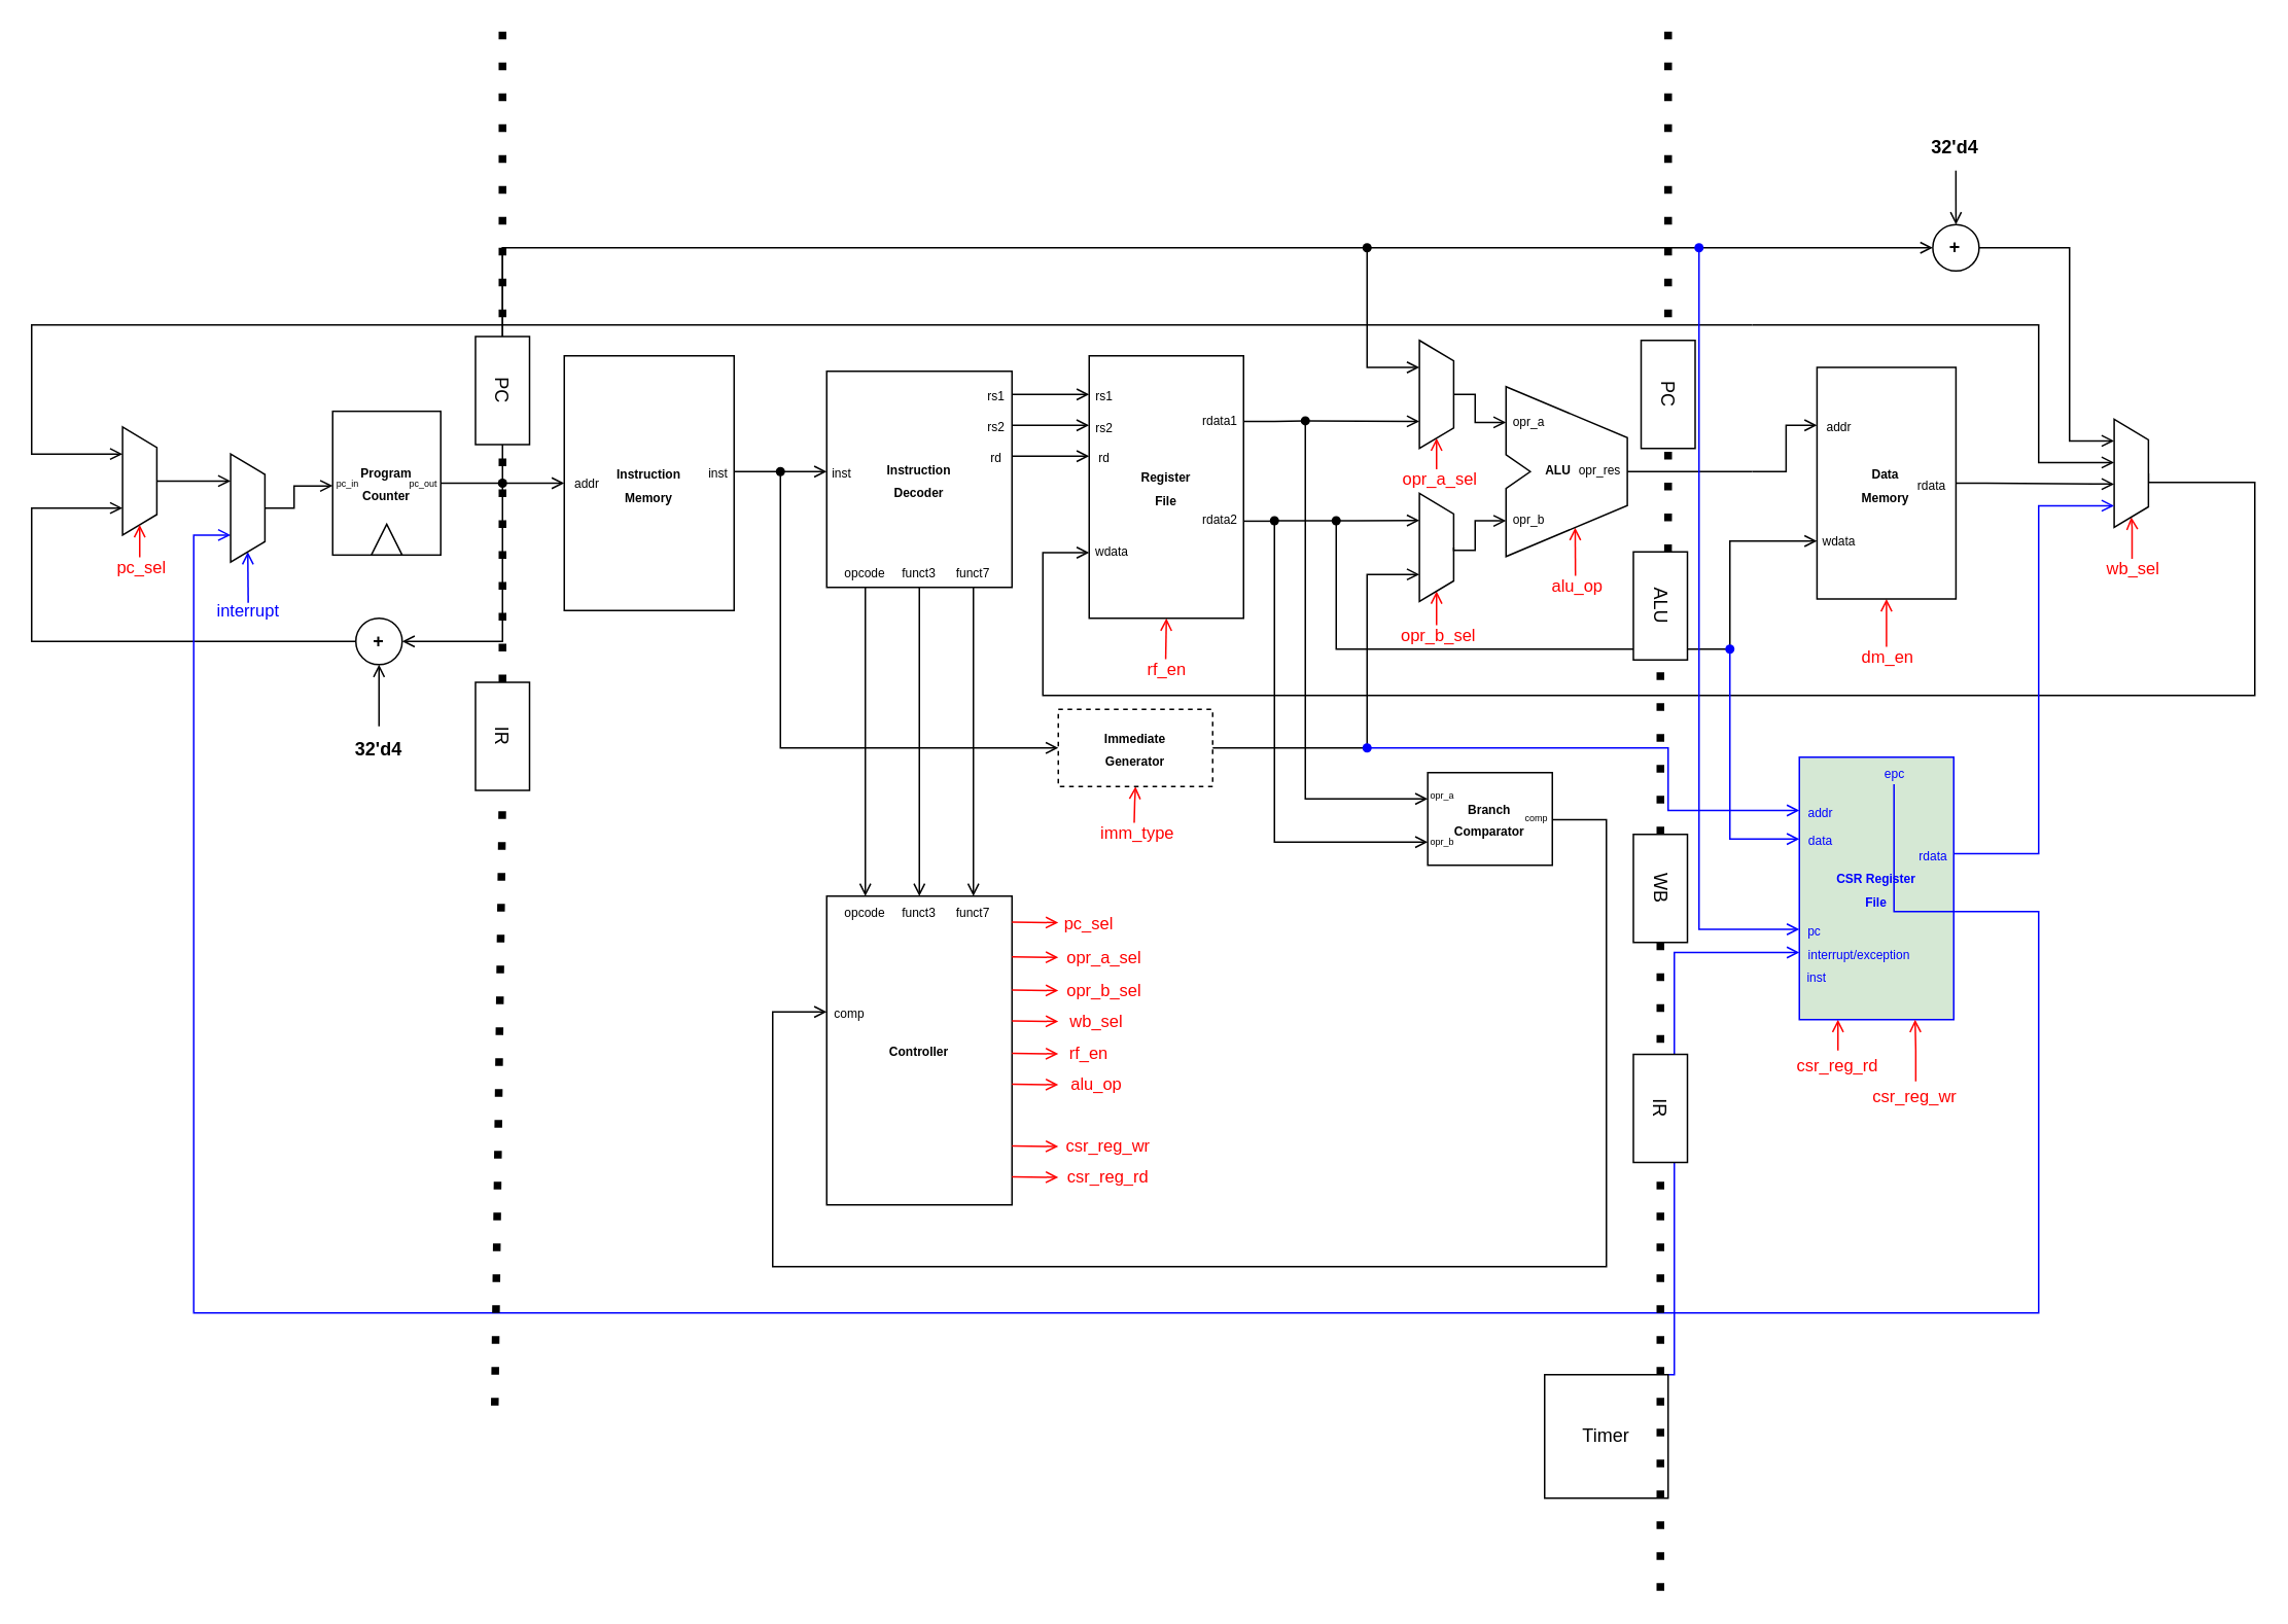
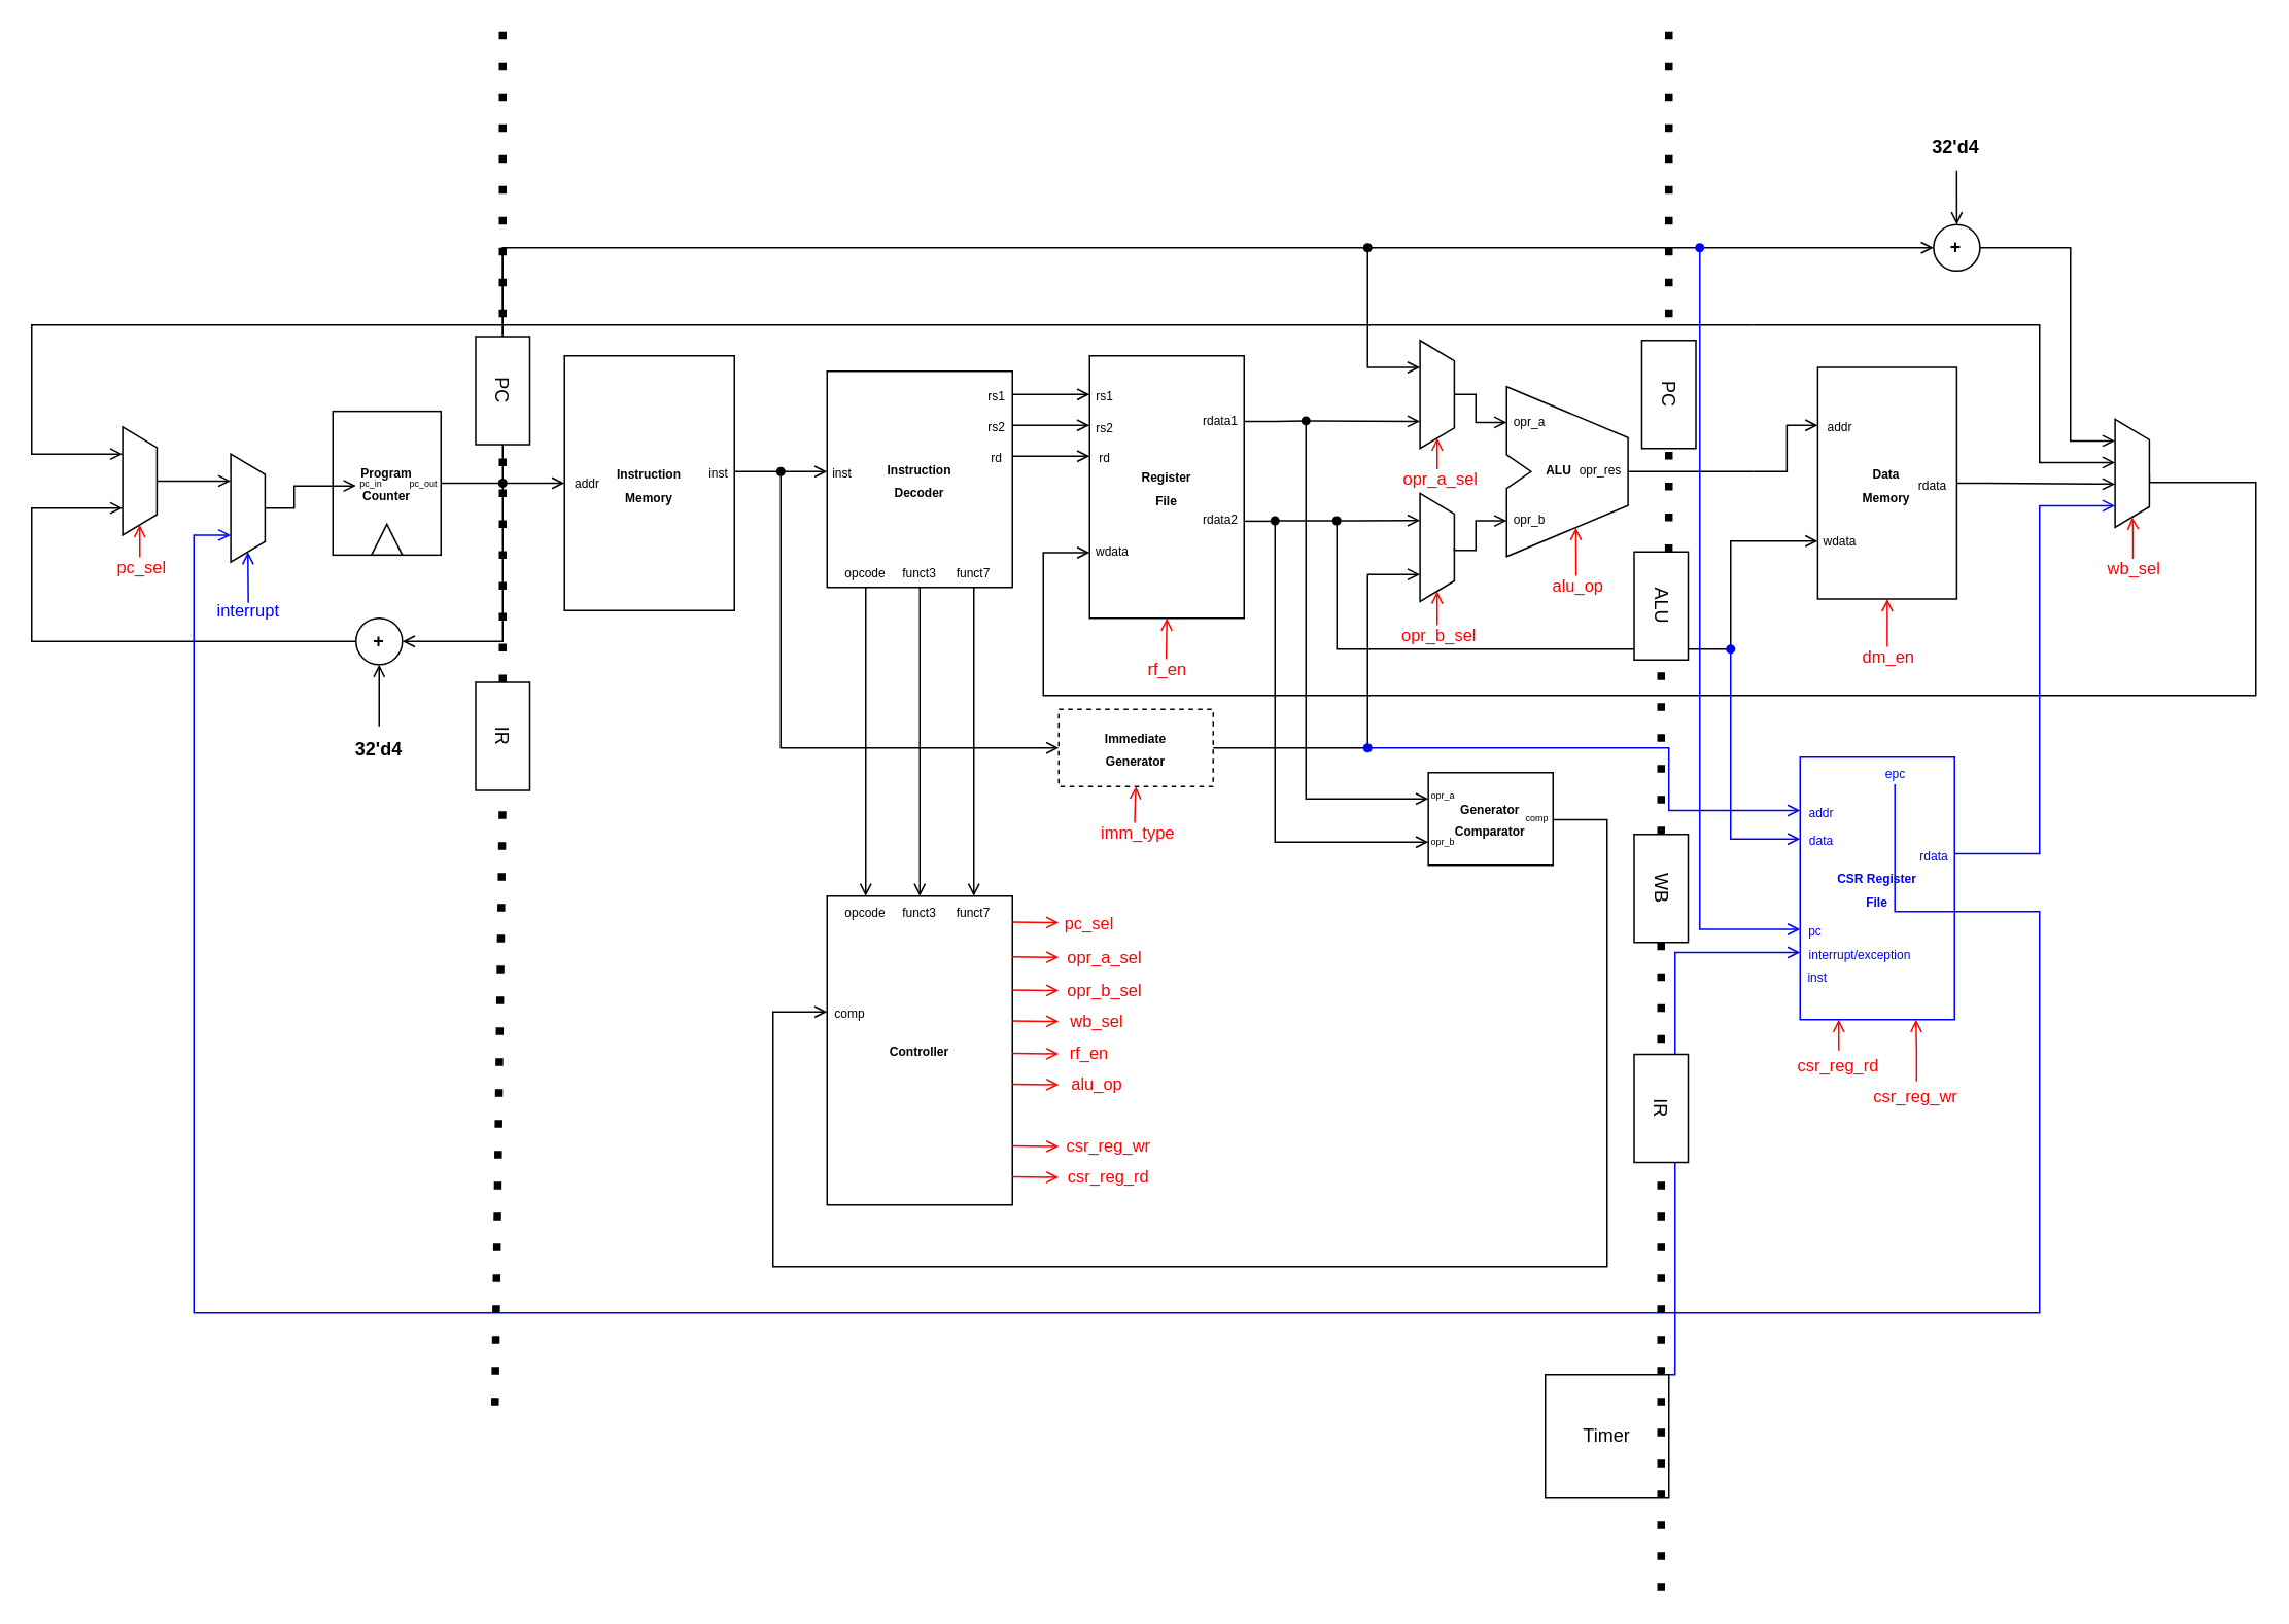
- <mxCell id="85" value="&lt;font style=&quot;font-size: 6px;&quot;&gt;pc_in&lt;/font&gt;" style="text;html=1;strokeColor=none;fillColor=none;align=center;verticalAlign=middle;whiteSpace=wrap;rounded=0;" parent="1" vertex="1"><mxGeometry x="215" y="303" width="20" height="15" as="geometry" /></mxCell>
+ <mxCell id="85" value="&lt;font style=&quot;font-size: 6px;&quot;&gt;pc_in&lt;/font&gt;" style="text;html=1;strokeColor=none;fillColor=none;align=center;verticalAlign=middle;whiteSpace=wrap;rounded=0;" parent="1" vertex="1"><mxGeometry x="230" y="303" width="20" height="15" as="geometry" /></mxCell>
- <mxCell id="76" value="&lt;font style=&quot;font-size: 8px;&quot;&gt;&lt;b&gt;Branch&lt;br&gt;Comparator&lt;/b&gt;&lt;/font&gt;" style="whiteSpace=wrap;html=1;fontFamily=Helvetica;fontSize=11;fontColor=default;" parent="1" vertex="1"><mxGeometry x="924.29" y="500" width="80.71" height="60" as="geometry" /></mxCell>
+ <mxCell id="76" value="&lt;font style=&quot;font-size: 8px;&quot;&gt;&lt;b&gt;Generator&lt;br&gt;Comparator&lt;/b&gt;&lt;/font&gt;" style="whiteSpace=wrap;html=1;fontFamily=Helvetica;fontSize=11;fontColor=default;" parent="1" vertex="1"><mxGeometry x="924.29" y="500" width="80.71" height="60" as="geometry" /></mxCell>
- <mxCell id="110" value="&lt;b style=&quot;font-size: 8px;&quot;&gt;&lt;font color=&quot;#0000ff&quot;&gt;CSR Register &lt;br&gt;File&lt;/font&gt;&lt;/b&gt;" style="rounded=0;whiteSpace=wrap;html=1;points=[[0,0,0,0,0],[0,0.25,0,0,0],[0,0.5,0,0,0],[0,0.75,0,0,0],[0,1,0,0,0],[0.25,0,0,0,0],[0.25,1,0,0,0],[0.5,0,0,0,0],[0.5,1,0,0,0],[0.75,0,0,0,0],[0.75,1,0,0,0],[1,0,0,0,0],[1,0.25,0,0,0],[1,0.5,0,0,0],[1,0.63,0,0,0],[1,0.75,0,0,0],[1,1,0,0,0]];fontColor=#007FFF;strokeColor=#0000FF;fillColor=#d5e8d4;" parent="1" vertex="1"><mxGeometry x="1165" y="490" width="100" height="170" as="geometry" /></mxCell>
+ <mxCell id="110" value="&lt;b style=&quot;font-size: 8px;&quot;&gt;&lt;font color=&quot;#0000ff&quot;&gt;CSR Register &lt;br&gt;File&lt;/font&gt;&lt;/b&gt;" style="rounded=0;whiteSpace=wrap;html=1;points=[[0,0,0,0,0],[0,0.25,0,0,0],[0,0.5,0,0,0],[0,0.75,0,0,0],[0,1,0,0,0],[0.25,0,0,0,0],[0.25,1,0,0,0],[0.5,0,0,0,0],[0.5,1,0,0,0],[0.75,0,0,0,0],[0.75,1,0,0,0],[1,0,0,0,0],[1,0.25,0,0,0],[1,0.5,0,0,0],[1,0.63,0,0,0],[1,0.75,0,0,0],[1,1,0,0,0]];fontColor=#007FFF;strokeColor=#0000FF;" parent="1" vertex="1"><mxGeometry x="1165" y="490" width="100" height="170" as="geometry" /></mxCell>
